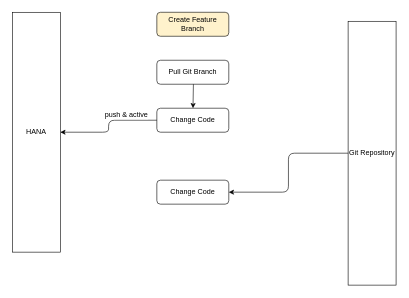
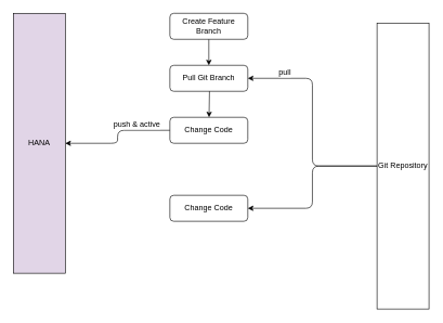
- <mxCell id="2" value="Create Feature Branch" style="rounded=1;whiteSpace=wrap;html=1;fillColor=#fff2cc;" vertex="1" parent="1"><mxGeometry x="261" y="20" width="120" height="40" as="geometry" /></mxCell>
+ <mxCell id="2" value="Create Feature Branch" style="rounded=1;whiteSpace=wrap;html=1;" vertex="1" parent="1"><mxGeometry x="261" y="20" width="120" height="40" as="geometry" /></mxCell>
+ <mxCell id="6" value="" style="endArrow=classic;html=1;exitX=0.5;exitY=1;exitDx=0;exitDy=0;" edge="1" parent="1" source="2" target="5"><mxGeometry width="50" height="50" relative="1" as="geometry"><mxPoint x="111" y="220" as="sourcePoint" /><mxPoint x="161" y="170" as="targetPoint" /></mxGeometry></mxCell>
+ <mxCell id="11" value="" style="endArrow=classic;html=1;entryX=1;entryY=0.5;entryDx=0;entryDy=0;edgeStyle=orthogonalEdgeStyle;" edge="1" parent="1" source="4" target="5"><mxGeometry width="50" height="50" relative="1" as="geometry"><mxPoint x="400" y="160" as="sourcePoint" /><mxPoint x="290" y="250" as="targetPoint" /></mxGeometry></mxCell>
+ <mxCell id="12" value="pull" style="text;html=1;resizable=0;points=[];align=center;verticalAlign=middle;labelBackgroundColor=#ffffff;" vertex="1" connectable="0" parent="11"><mxGeometry x="0.672" y="1" relative="1" as="geometry"><mxPoint x="1" y="-11" as="offset" /></mxGeometry></mxCell>
- <mxCell id="3" value="HANA" style="rounded=0;whiteSpace=wrap;html=1;" vertex="1" parent="1"><mxGeometry x="20" y="20" width="80" height="400" as="geometry" /></mxCell>
+ <mxCell id="3" value="HANA" style="rounded=0;whiteSpace=wrap;html=1;fillColor=#e1d5e7;" vertex="1" parent="1"><mxGeometry x="20" y="20" width="80" height="400" as="geometry" /></mxCell>
